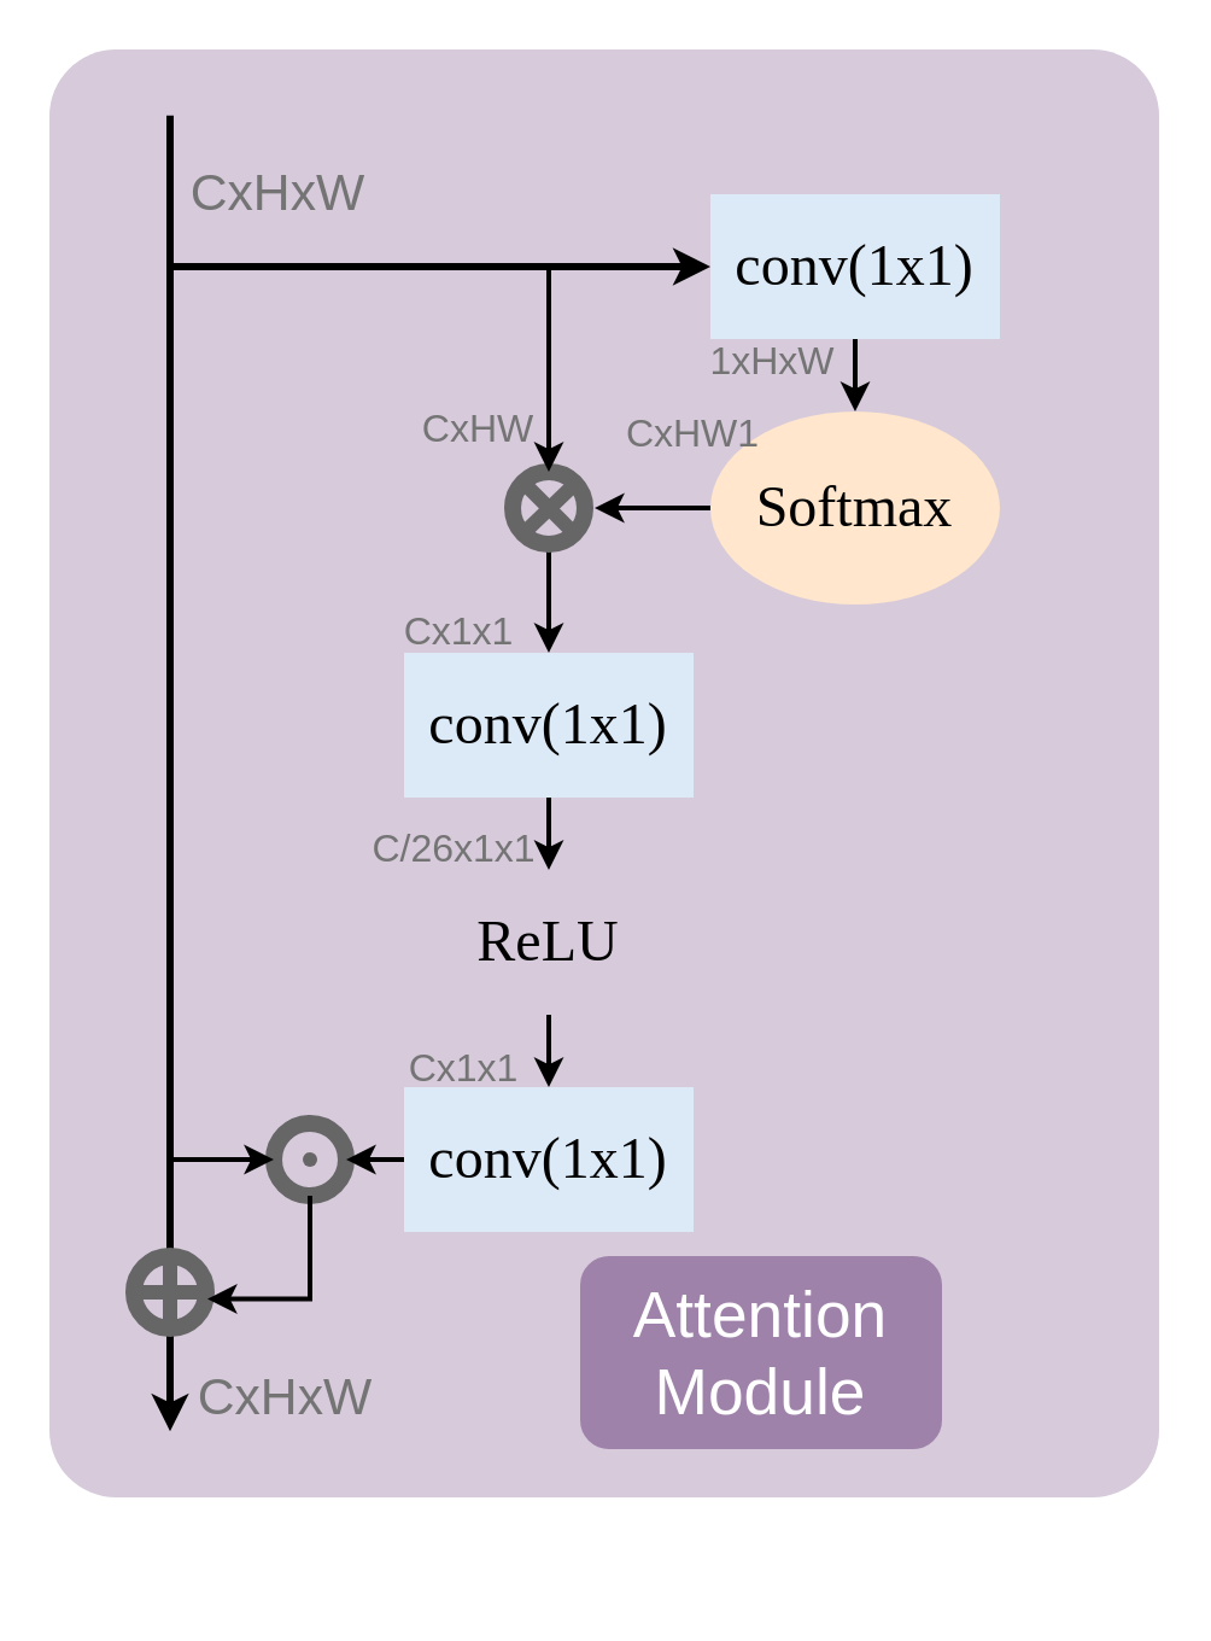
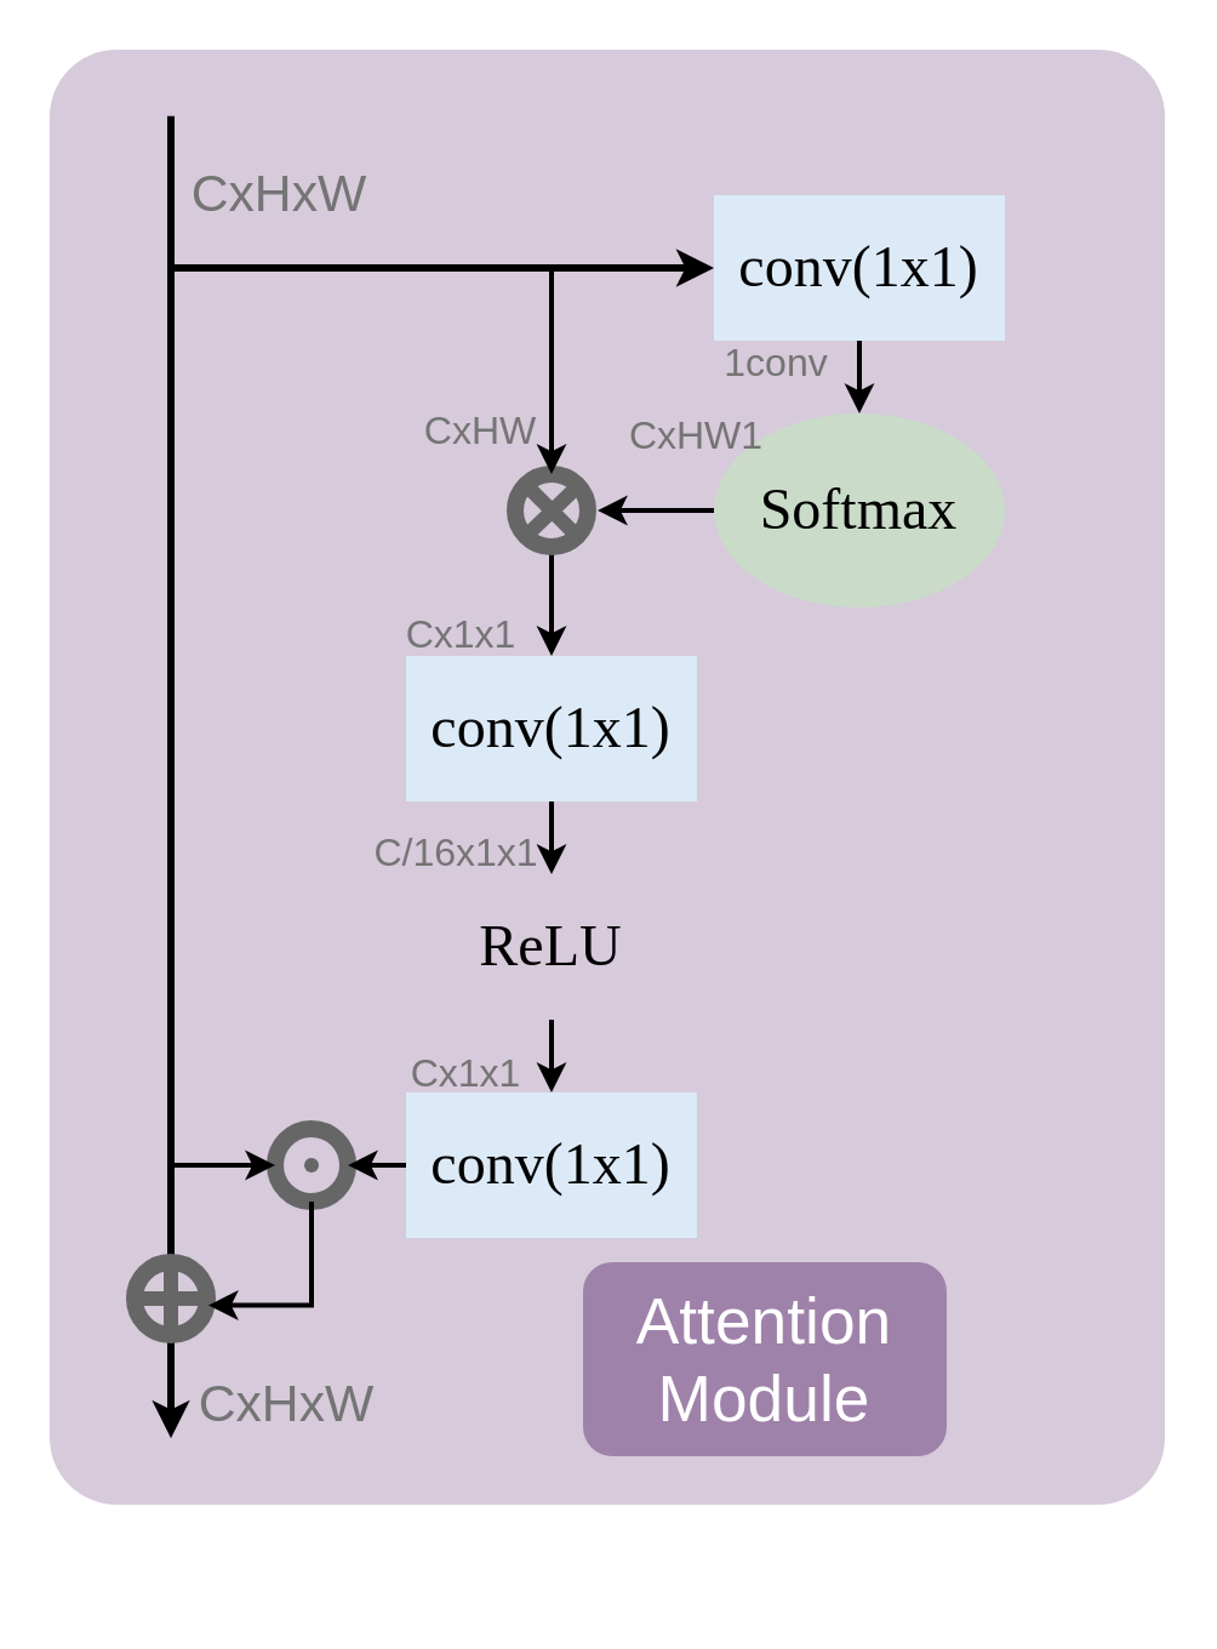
- <mxCell id="29" value="&#10;&#10;&#10;&lt;p style=&quot;language:zh-CN;margin-top:0pt;margin-bottom:0pt;margin-left:0in;&#10;text-align:left;direction:ltr;unicode-bidi:embed;mso-line-break-override:none;&#10;word-break:normal;punctuation-wrap:hanging&quot;&gt;&lt;span style=&quot;font-size:12.0pt;&#10;font-family:&amp;quot;Times New Roman&amp;quot;;mso-ascii-font-family:&amp;quot;Times New Roman&amp;quot;;&#10;mso-fareast-font-family:等线;mso-bidi-font-family:&amp;quot;Times New Roman&amp;quot;;mso-fareast-theme-font:&#10;minor-fareast;color:#747474;mso-color-index:2;mso-font-kerning:12.0pt;&#10;language:en-US;mso-style-textfill-type:solid;mso-style-textfill-fill-themecolor:&#10;background2;mso-style-textfill-fill-color:#747474;mso-style-textfill-fill-alpha:&#10;100.0%;mso-style-textfill-fill-colortransforms:lumm=50000&quot;&gt;1xHxW&lt;/span&gt;&lt;/p&gt;&#10;&#10;&#10;&#10;&#10;&#10;" style="rounded=0;whiteSpace=wrap;html=1;fillColor=none;strokeColor=none;" vertex="1" parent="1"><mxGeometry x="260" y="141" width="120" height="60" as="geometry" /></mxCell>
+ <mxCell id="29" value="&#10;&#10;&#10;&lt;p style=&quot;language:zh-CN;margin-top:0pt;margin-bottom:0pt;margin-left:0in;&#10;text-align:left;direction:ltr;unicode-bidi:embed;mso-line-break-override:none;&#10;word-break:normal;punctuation-wrap:hanging&quot;&gt;&lt;span style=&quot;font-size:12.0pt;&#10;font-family:&amp;quot;Times New Roman&amp;quot;;mso-ascii-font-family:&amp;quot;Times New Roman&amp;quot;;&#10;mso-fareast-font-family:等线;mso-bidi-font-family:&amp;quot;Times New Roman&amp;quot;;mso-fareast-theme-font:&#10;minor-fareast;color:#747474;mso-color-index:2;mso-font-kerning:12.0pt;&#10;language:en-US;mso-style-textfill-type:solid;mso-style-textfill-fill-themecolor:&#10;background2;mso-style-textfill-fill-color:#747474;mso-style-textfill-fill-alpha:&#10;100.0%;mso-style-textfill-fill-colortransforms:lumm=50000&quot;&gt;1conv&lt;/span&gt;&lt;/p&gt;&#10;&#10;&#10;&#10;&#10;&#10;" style="rounded=0;whiteSpace=wrap;html=1;fillColor=none;strokeColor=none;" vertex="1" parent="1"><mxGeometry x="260" y="141" width="120" height="60" as="geometry" /></mxCell>
- <mxCell id="7" value="&lt;span style=&quot;font-size: 18pt; font-family: 等线;&quot;&gt;Softmax&lt;/span&gt;" style="ellipse;whiteSpace=wrap;html=1;strokeColor=none;fillColor=#ffe6cc;" vertex="1" parent="1"><mxGeometry x="294" y="170" width="120" height="80" as="geometry" /></mxCell>
+ <mxCell id="7" value="&lt;span style=&quot;font-size: 18pt; font-family: 等线;&quot;&gt;Softmax&lt;/span&gt;" style="ellipse;whiteSpace=wrap;html=1;strokeColor=none;fillColor=#CADCC9;" vertex="1" parent="1"><mxGeometry x="294" y="170" width="120" height="80" as="geometry" /></mxCell>
- <mxCell id="33" value="&#10;&#10;&#10;&lt;p style=&quot;language:zh-CN;margin-top:0pt;margin-bottom:0pt;margin-left:0in;&#10;text-align:left;direction:ltr;unicode-bidi:embed;mso-line-break-override:none;&#10;word-break:normal;punctuation-wrap:hanging&quot;&gt;&lt;span style=&quot;font-size:12.0pt;&#10;font-family:&amp;quot;Times New Roman&amp;quot;;mso-ascii-font-family:&amp;quot;Times New Roman&amp;quot;;&#10;mso-fareast-font-family:等线;mso-bidi-font-family:&amp;quot;Times New Roman&amp;quot;;mso-fareast-theme-font:&#10;minor-fareast;color:#747474;mso-color-index:2;mso-font-kerning:12.0pt;&#10;language:en-US;mso-style-textfill-type:solid;mso-style-textfill-fill-themecolor:&#10;background2;mso-style-textfill-fill-color:#747474;mso-style-textfill-fill-alpha:&#10;100.0%;mso-style-textfill-fill-colortransforms:lumm=50000&quot;&gt;C/26x1x1&lt;/span&gt;&lt;/p&gt;&#10;&#10;&#10;&#10;&#10;&#10;" style="rounded=0;whiteSpace=wrap;html=1;strokeColor=none;fillColor=none;" vertex="1" parent="1"><mxGeometry x="128" y="343" width="120" height="60" as="geometry" /></mxCell>
+ <mxCell id="33" value="&#10;&#10;&#10;&lt;p style=&quot;language:zh-CN;margin-top:0pt;margin-bottom:0pt;margin-left:0in;&#10;text-align:left;direction:ltr;unicode-bidi:embed;mso-line-break-override:none;&#10;word-break:normal;punctuation-wrap:hanging&quot;&gt;&lt;span style=&quot;font-size:12.0pt;&#10;font-family:&amp;quot;Times New Roman&amp;quot;;mso-ascii-font-family:&amp;quot;Times New Roman&amp;quot;;&#10;mso-fareast-font-family:等线;mso-bidi-font-family:&amp;quot;Times New Roman&amp;quot;;mso-fareast-theme-font:&#10;minor-fareast;color:#747474;mso-color-index:2;mso-font-kerning:12.0pt;&#10;language:en-US;mso-style-textfill-type:solid;mso-style-textfill-fill-themecolor:&#10;background2;mso-style-textfill-fill-color:#747474;mso-style-textfill-fill-alpha:&#10;100.0%;mso-style-textfill-fill-colortransforms:lumm=50000&quot;&gt;C/16x1x1&lt;/span&gt;&lt;/p&gt;&#10;&#10;&#10;&#10;&#10;&#10;" style="rounded=0;whiteSpace=wrap;html=1;strokeColor=none;fillColor=none;" vertex="1" parent="1"><mxGeometry x="128" y="343" width="120" height="60" as="geometry" /></mxCell>
